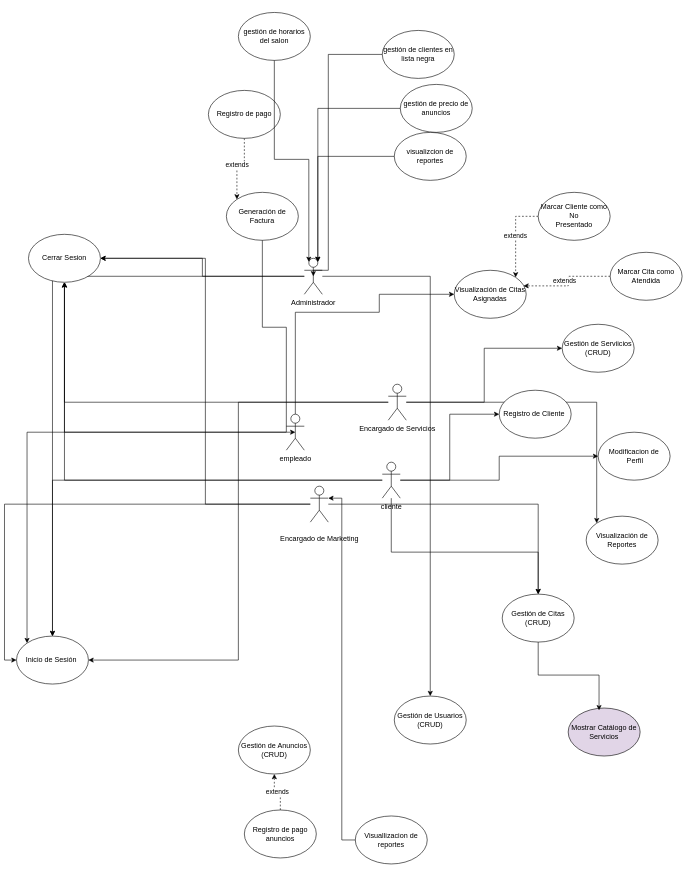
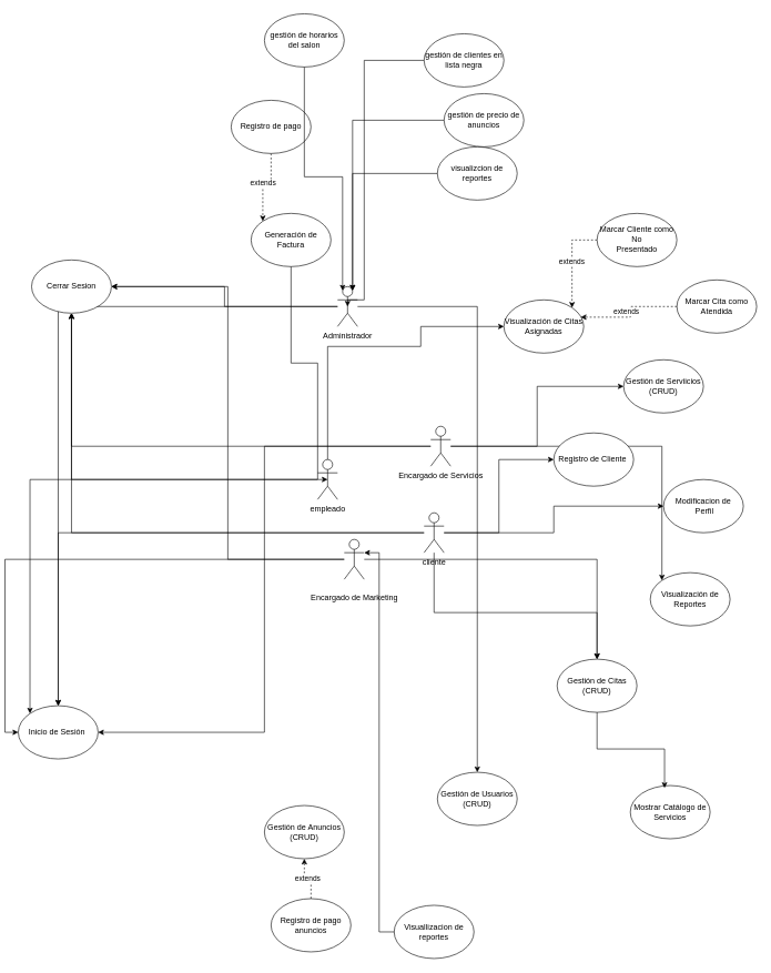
- <mxCell id="38" value="&lt;span style=&quot;line-height: 115%;&quot;&gt;&lt;font face=&quot;Helvetica&quot;&gt;Mostrar Catálogo de&lt;br&gt;Servicios&lt;/font&gt;&lt;/span&gt;" style="ellipse;whiteSpace=wrap;html=1;fillColor=#e1d5e7;" vertex="1" parent="1"><mxGeometry x="940" y="1180" width="120" height="80" as="geometry" /></mxCell>
+ <mxCell id="38" value="&lt;span style=&quot;line-height: 115%;&quot;&gt;&lt;font face=&quot;Helvetica&quot;&gt;Mostrar Catálogo de&lt;br&gt;Servicios&lt;/font&gt;&lt;/span&gt;" style="ellipse;whiteSpace=wrap;html=1;" vertex="1" parent="1"><mxGeometry x="940" y="1180" width="120" height="80" as="geometry" /></mxCell>
